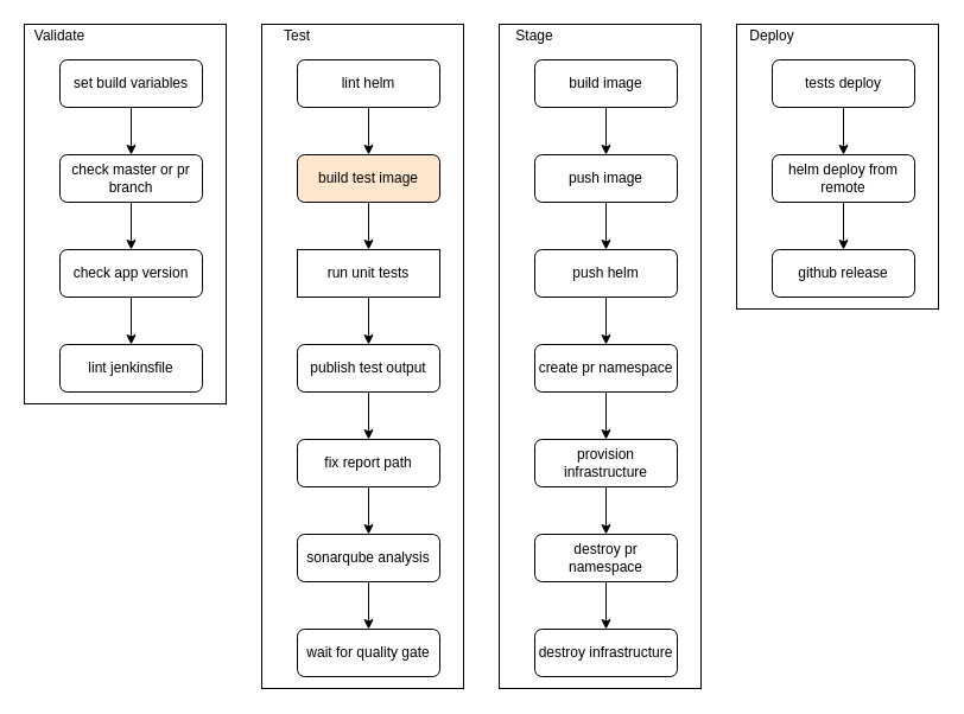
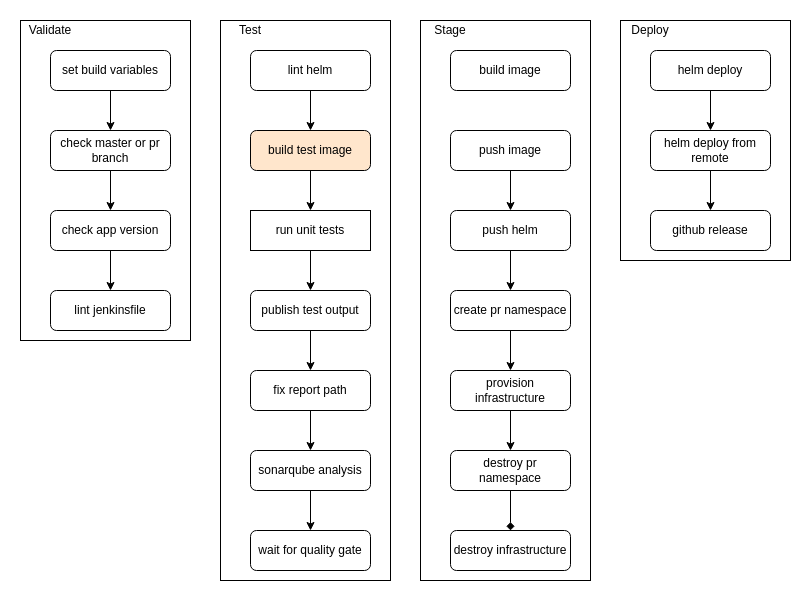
- <mxCell id="43" value="&lt;span style=&quot;font-weight: normal&quot;&gt;tests deploy&lt;/span&gt;" style="rounded=1;whiteSpace=wrap;html=1;fontSize=12;glass=0;strokeWidth=1;shadow=0;fontStyle=1" vertex="1" parent="1"><mxGeometry x="650" y="50" width="120" height="40" as="geometry" /></mxCell>
+ <mxCell id="43" value="&lt;span style=&quot;font-weight: normal&quot;&gt;helm deploy&lt;/span&gt;" style="rounded=1;whiteSpace=wrap;html=1;fontSize=12;glass=0;strokeWidth=1;shadow=0;fontStyle=1" vertex="1" parent="1"><mxGeometry x="650" y="50" width="120" height="40" as="geometry" /></mxCell>
- <mxCell id="27" value="" style="edgeStyle=orthogonalEdgeStyle;rounded=0;orthogonalLoop=1;jettySize=auto;html=1;" edge="1" parent="1" source="28" target="30"><mxGeometry relative="1" as="geometry" /></mxCell>
- <mxCell id="37" value="" style="edgeStyle=orthogonalEdgeStyle;rounded=0;orthogonalLoop=1;jettySize=auto;html=1;" edge="1" parent="1" source="38" target="39"><mxGeometry relative="1" as="geometry" /></mxCell>
+ <mxCell id="37" value="" style="edgeStyle=orthogonalEdgeStyle;rounded=0;orthogonalLoop=1;jettySize=auto;html=1;endArrow=diamond;" edge="1" parent="1" source="38" target="39"><mxGeometry relative="1" as="geometry" /></mxCell>
